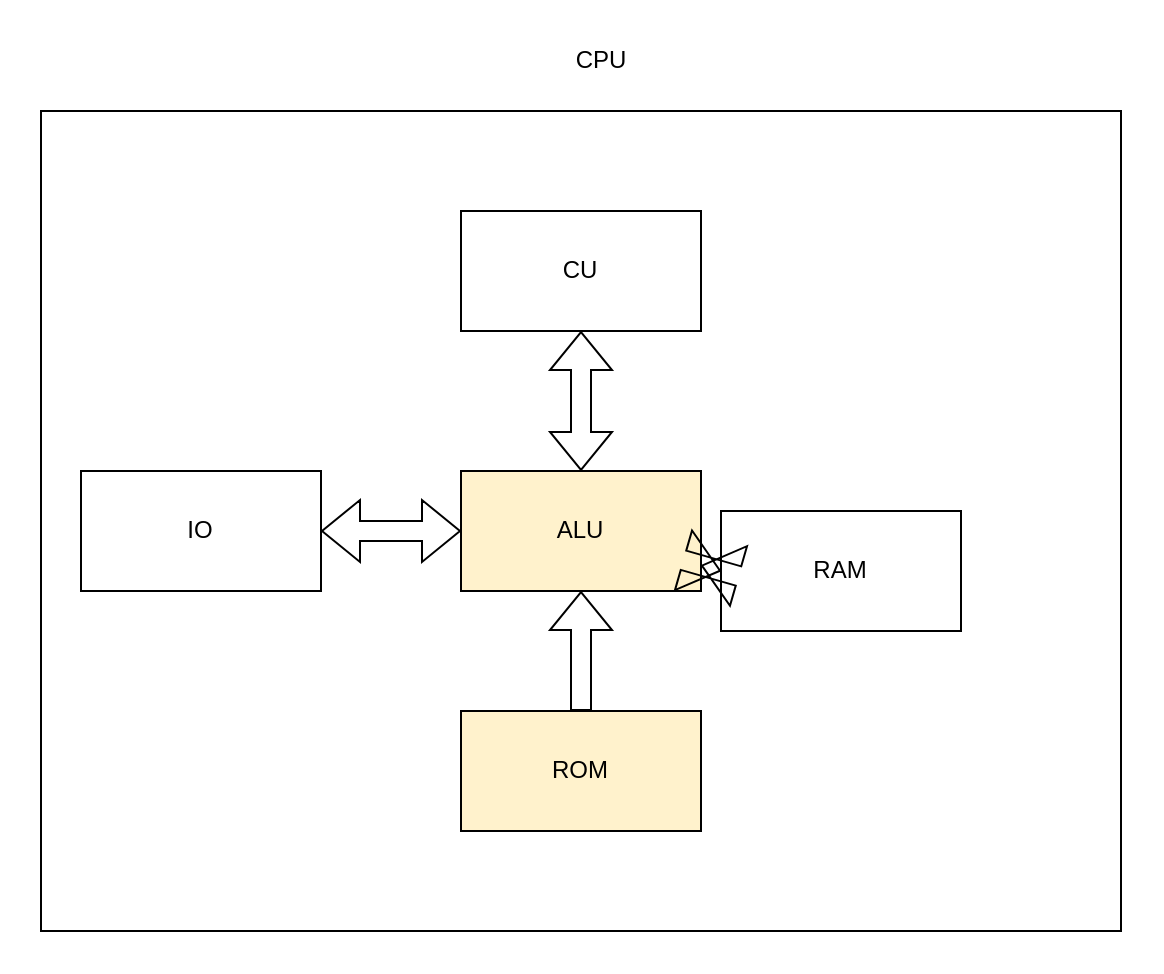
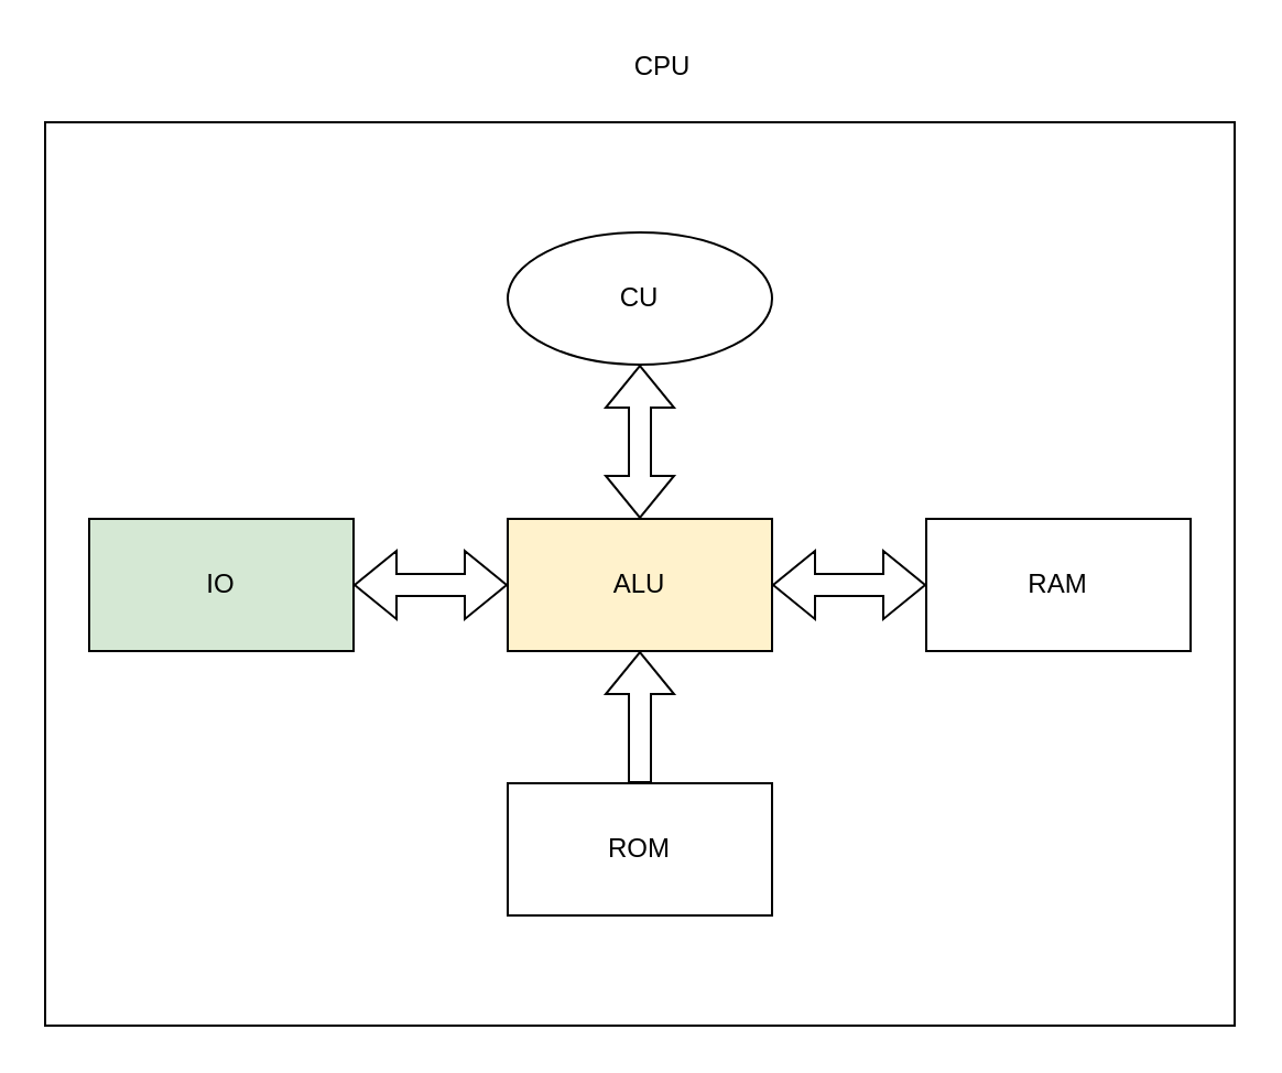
- <mxCell id="6" value="CU" style="rounded=0;whiteSpace=wrap;html=1;" parent="1" vertex="1"><mxGeometry x="230" y="105" width="120" height="60" as="geometry" /></mxCell>
+ <mxCell id="6" value="CU" style="ellipse;whiteSpace=wrap;html=1;" parent="1" vertex="1"><mxGeometry x="230" y="105" width="120" height="60" as="geometry" /></mxCell>
- <mxCell id="8" value="IO" style="rounded=0;whiteSpace=wrap;html=1;" parent="1" vertex="1"><mxGeometry x="40" y="235" width="120" height="60" as="geometry" /></mxCell>
+ <mxCell id="8" value="IO" style="rounded=0;whiteSpace=wrap;html=1;fillColor=#d5e8d4;" parent="1" vertex="1"><mxGeometry x="40" y="235" width="120" height="60" as="geometry" /></mxCell>
- <mxCell id="4" value="RAM" style="rounded=0;whiteSpace=wrap;html=1;" parent="1" vertex="1"><mxGeometry x="360" y="255" width="120" height="60" as="geometry" /></mxCell>
+ <mxCell id="4" value="RAM" style="rounded=0;whiteSpace=wrap;html=1;" parent="1" vertex="1"><mxGeometry x="420" y="235" width="120" height="60" as="geometry" /></mxCell>
- <mxCell id="5" value="ROM" style="rounded=0;whiteSpace=wrap;html=1;fillColor=#fff2cc;" parent="1" vertex="1"><mxGeometry x="230" y="355" width="120" height="60" as="geometry" /></mxCell>
+ <mxCell id="5" value="ROM" style="rounded=0;whiteSpace=wrap;html=1;" parent="1" vertex="1"><mxGeometry x="230" y="355" width="120" height="60" as="geometry" /></mxCell>
